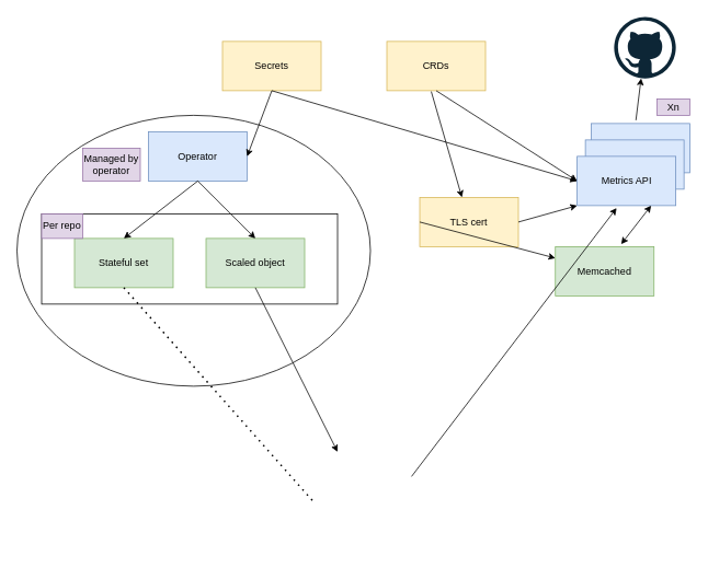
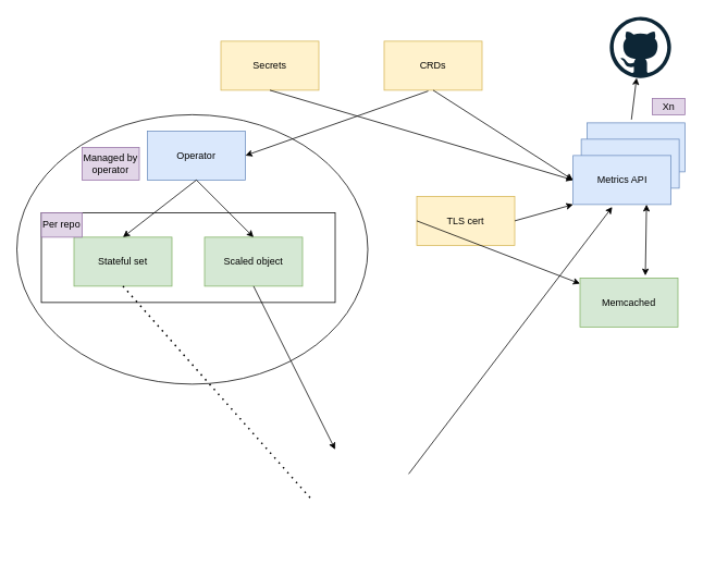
- <mxCell id="11" value="" style="endArrow=classic;html=1;entryX=1;entryY=0.5;entryDx=0;entryDy=0;exitX=0.5;exitY=1;exitDx=0;exitDy=0;" parent="1" source="10" target="6" edge="1"><mxGeometry width="50" height="50" relative="1" as="geometry"><mxPoint x="400" y="440" as="sourcePoint" /><mxPoint x="450" y="390" as="targetPoint" /></mxGeometry></mxCell>
- <mxCell id="12" value="" style="endArrow=classic;html=1;exitX=0.45;exitY=1.017;exitDx=0;exitDy=0;exitPerimeter=0;" parent="1" source="7" target="20" edge="1"><mxGeometry width="50" height="50" relative="1" as="geometry"><mxPoint x="400" y="440" as="sourcePoint" /><mxPoint x="450" y="390" as="targetPoint" /></mxGeometry></mxCell>
+ <mxCell id="12" value="" style="endArrow=classic;html=1;entryX=1;entryY=0.5;entryDx=0;entryDy=0;exitX=0.45;exitY=1.017;exitDx=0;exitDy=0;exitPerimeter=0;" parent="1" source="7" target="6" edge="1"><mxGeometry width="50" height="50" relative="1" as="geometry"><mxPoint x="400" y="440" as="sourcePoint" /><mxPoint x="450" y="390" as="targetPoint" /></mxGeometry></mxCell>
- <mxCell id="23" value="Memcached" style="rounded=0;whiteSpace=wrap;html=1;fillColor=#d5e8d4;strokeColor=#82b366;" parent="1" vertex="1"><mxGeometry x="675" y="300" width="120" height="60" as="geometry" /></mxCell>
+ <mxCell id="23" value="Memcached" style="rounded=0;whiteSpace=wrap;html=1;fillColor=#d5e8d4;strokeColor=#82b366;" parent="1" vertex="1"><mxGeometry x="710" y="340" width="120" height="60" as="geometry" /></mxCell>
